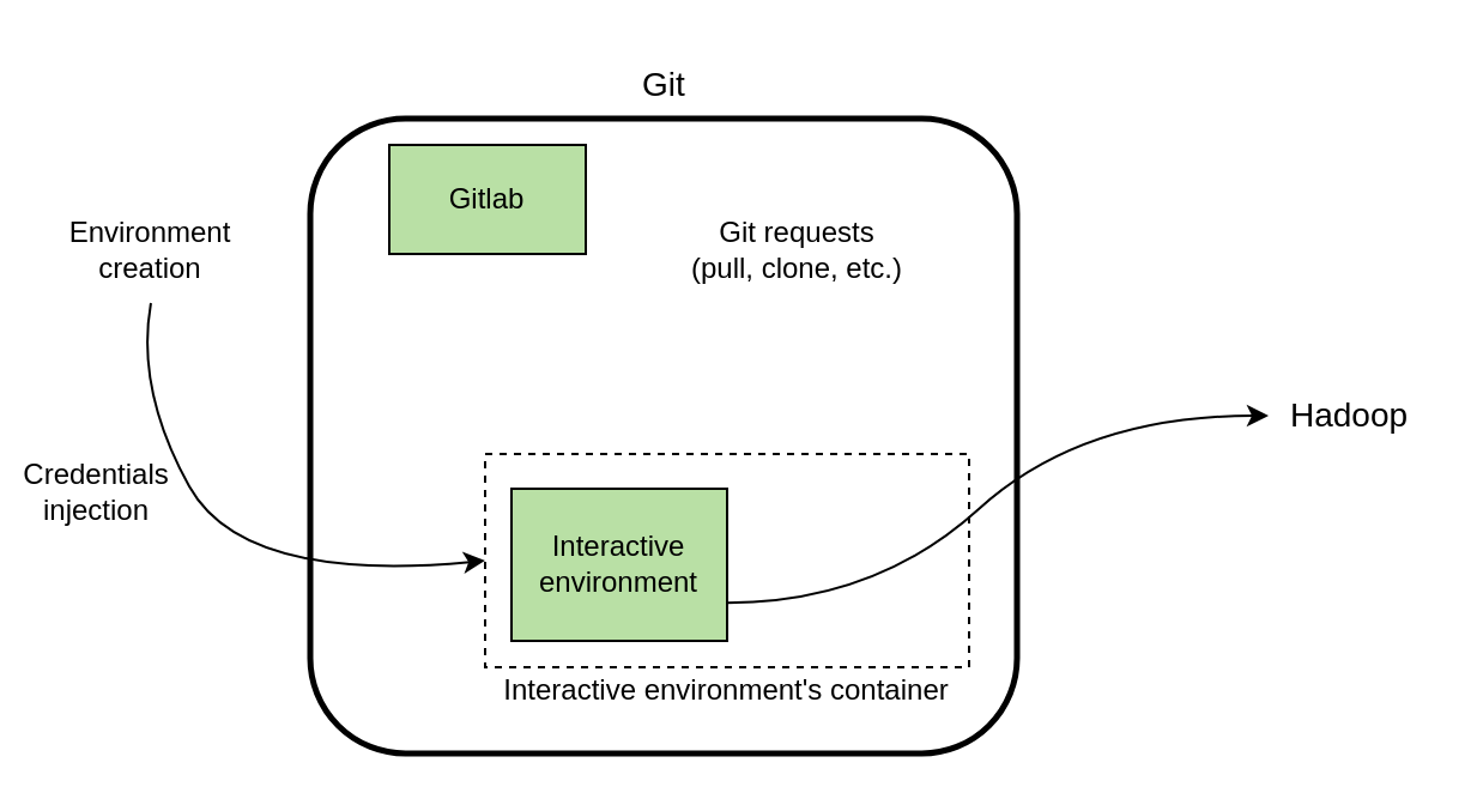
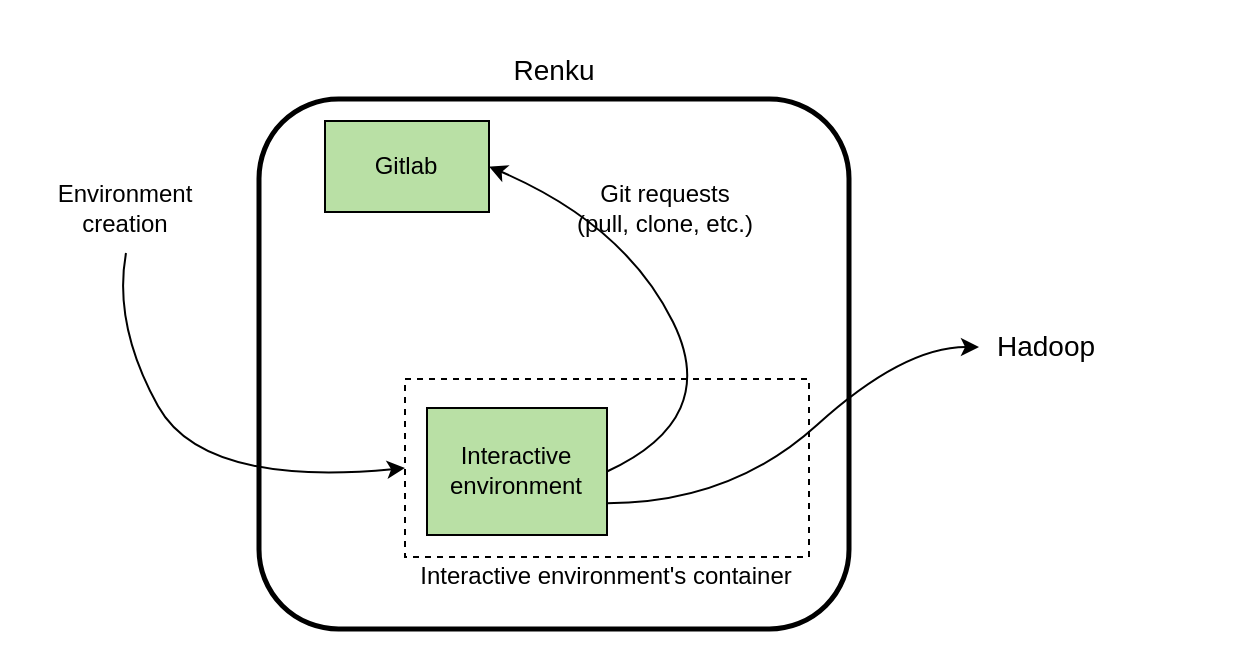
- <mxCell id="14" value="&lt;font style=&quot;font-size: 14px&quot;&gt;Git&lt;/font&gt;" style="text;html=1;strokeColor=none;fillColor=none;align=center;verticalAlign=middle;whiteSpace=wrap;rounded=0;" vertex="1" parent="1"><mxGeometry x="242.5" y="20" width="68" height="29" as="geometry" /></mxCell>
+ <mxCell id="14" value="&lt;font style=&quot;font-size: 14px&quot;&gt;Renku&lt;/font&gt;" style="text;html=1;strokeColor=none;fillColor=none;align=center;verticalAlign=middle;whiteSpace=wrap;rounded=0;" vertex="1" parent="1"><mxGeometry x="242.5" y="20" width="68" height="29" as="geometry" /></mxCell>
+ <mxCell id="12" value="" style="curved=1;endArrow=classic;html=1;exitX=1;exitY=0.5;exitDx=0;exitDy=0;entryX=1;entryY=0.5;entryDx=0;entryDy=0;" edge="1" parent="1" source="7" target="9"><mxGeometry width="50" height="50" relative="1" as="geometry"><mxPoint x="408" y="14" as="sourcePoint" /><mxPoint x="458" y="-36" as="targetPoint" /><Array as="points"><mxPoint x="360" y="209" /><mxPoint x="312" y="112" /></Array></mxGeometry></mxCell>
- <mxCell id="10" value="&lt;font style=&quot;font-size: 14px&quot;&gt;Hadoop&lt;/font&gt;" style="text;html=1;strokeColor=none;fillColor=none;align=center;verticalAlign=middle;whiteSpace=wrap;rounded=0;" vertex="1" parent="1"><mxGeometry x="529" y="154" width="68" height="38" as="geometry" /></mxCell>
+ <mxCell id="10" value="&lt;font style=&quot;font-size: 14px&quot;&gt;Hadoop&lt;/font&gt;" style="text;html=1;strokeColor=none;fillColor=none;align=center;verticalAlign=middle;whiteSpace=wrap;rounded=0;" vertex="1" parent="1"><mxGeometry x="489" y="154" width="68" height="38" as="geometry" /></mxCell>
- <mxCell id="6" value="&lt;div&gt;Credentials&lt;/div&gt;&lt;div&gt;injection&lt;/div&gt;" style="text;html=1;strokeColor=none;fillColor=none;align=center;verticalAlign=middle;whiteSpace=wrap;rounded=0;" vertex="1" parent="1"><mxGeometry x="20" y="195" width="40" height="20" as="geometry" /></mxCell>
